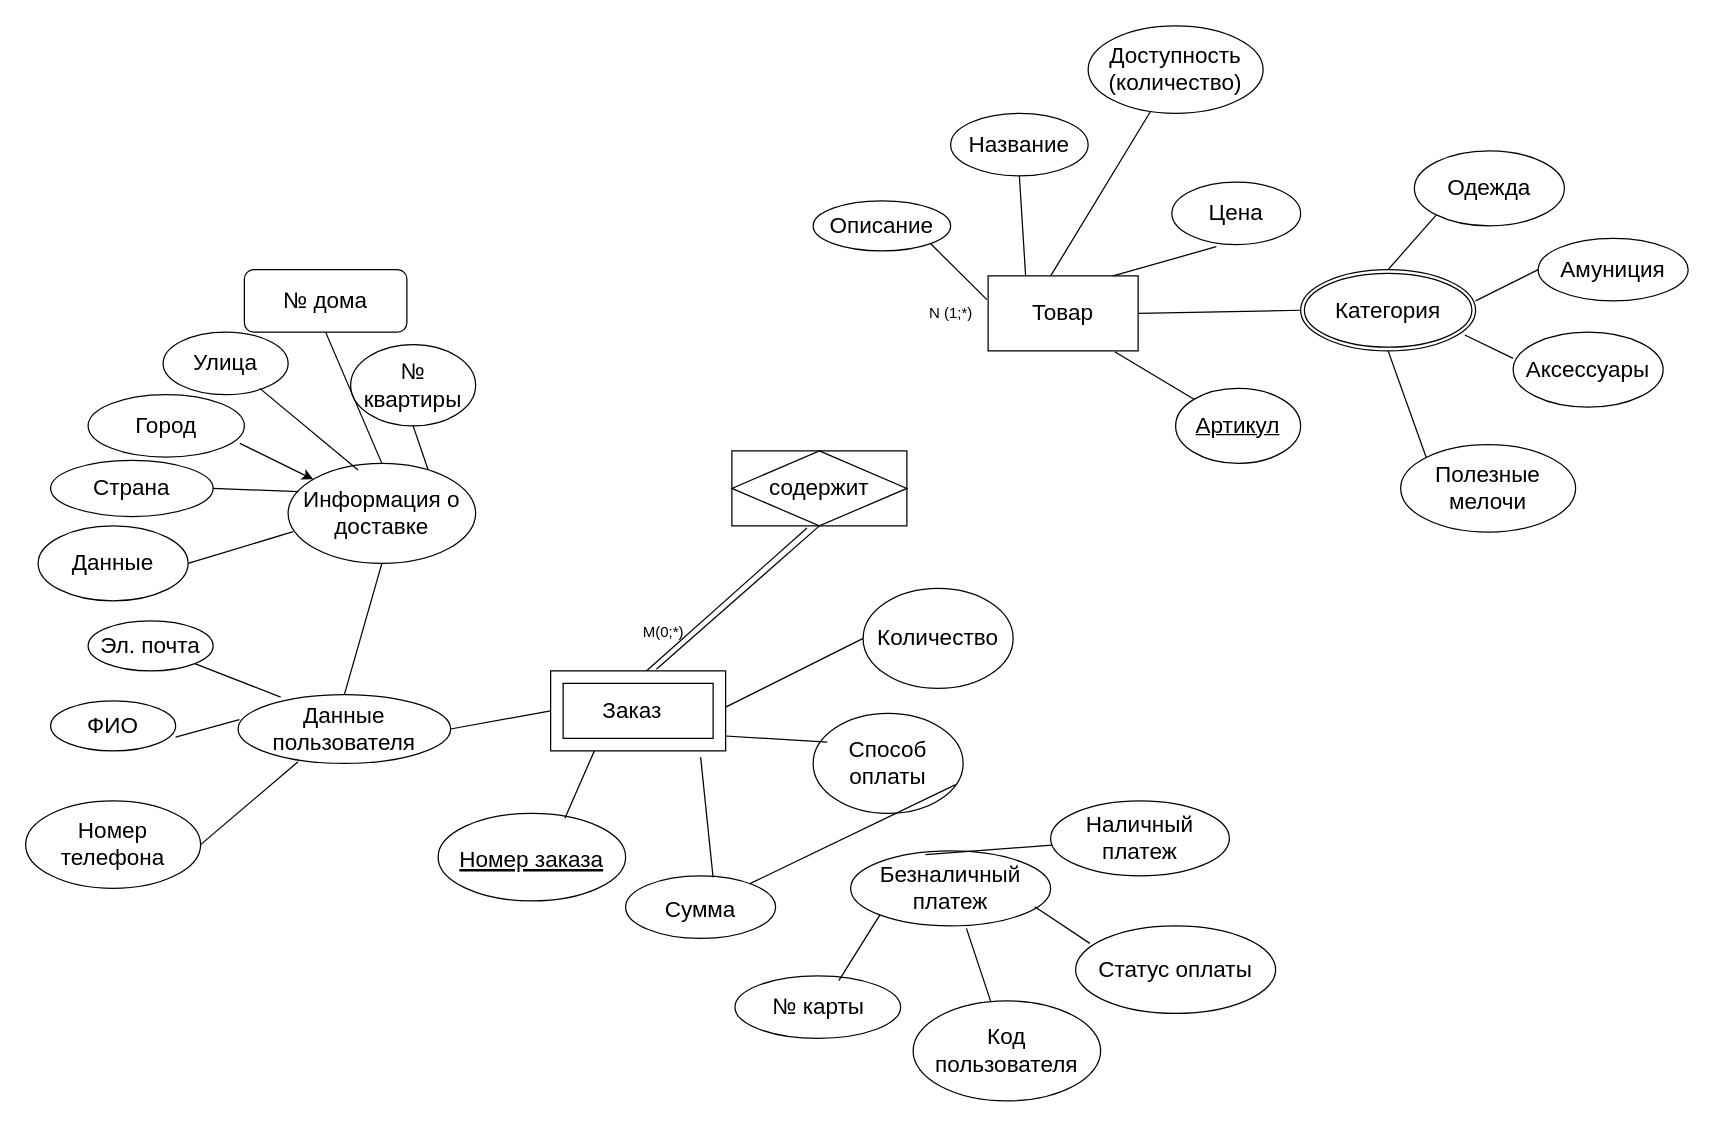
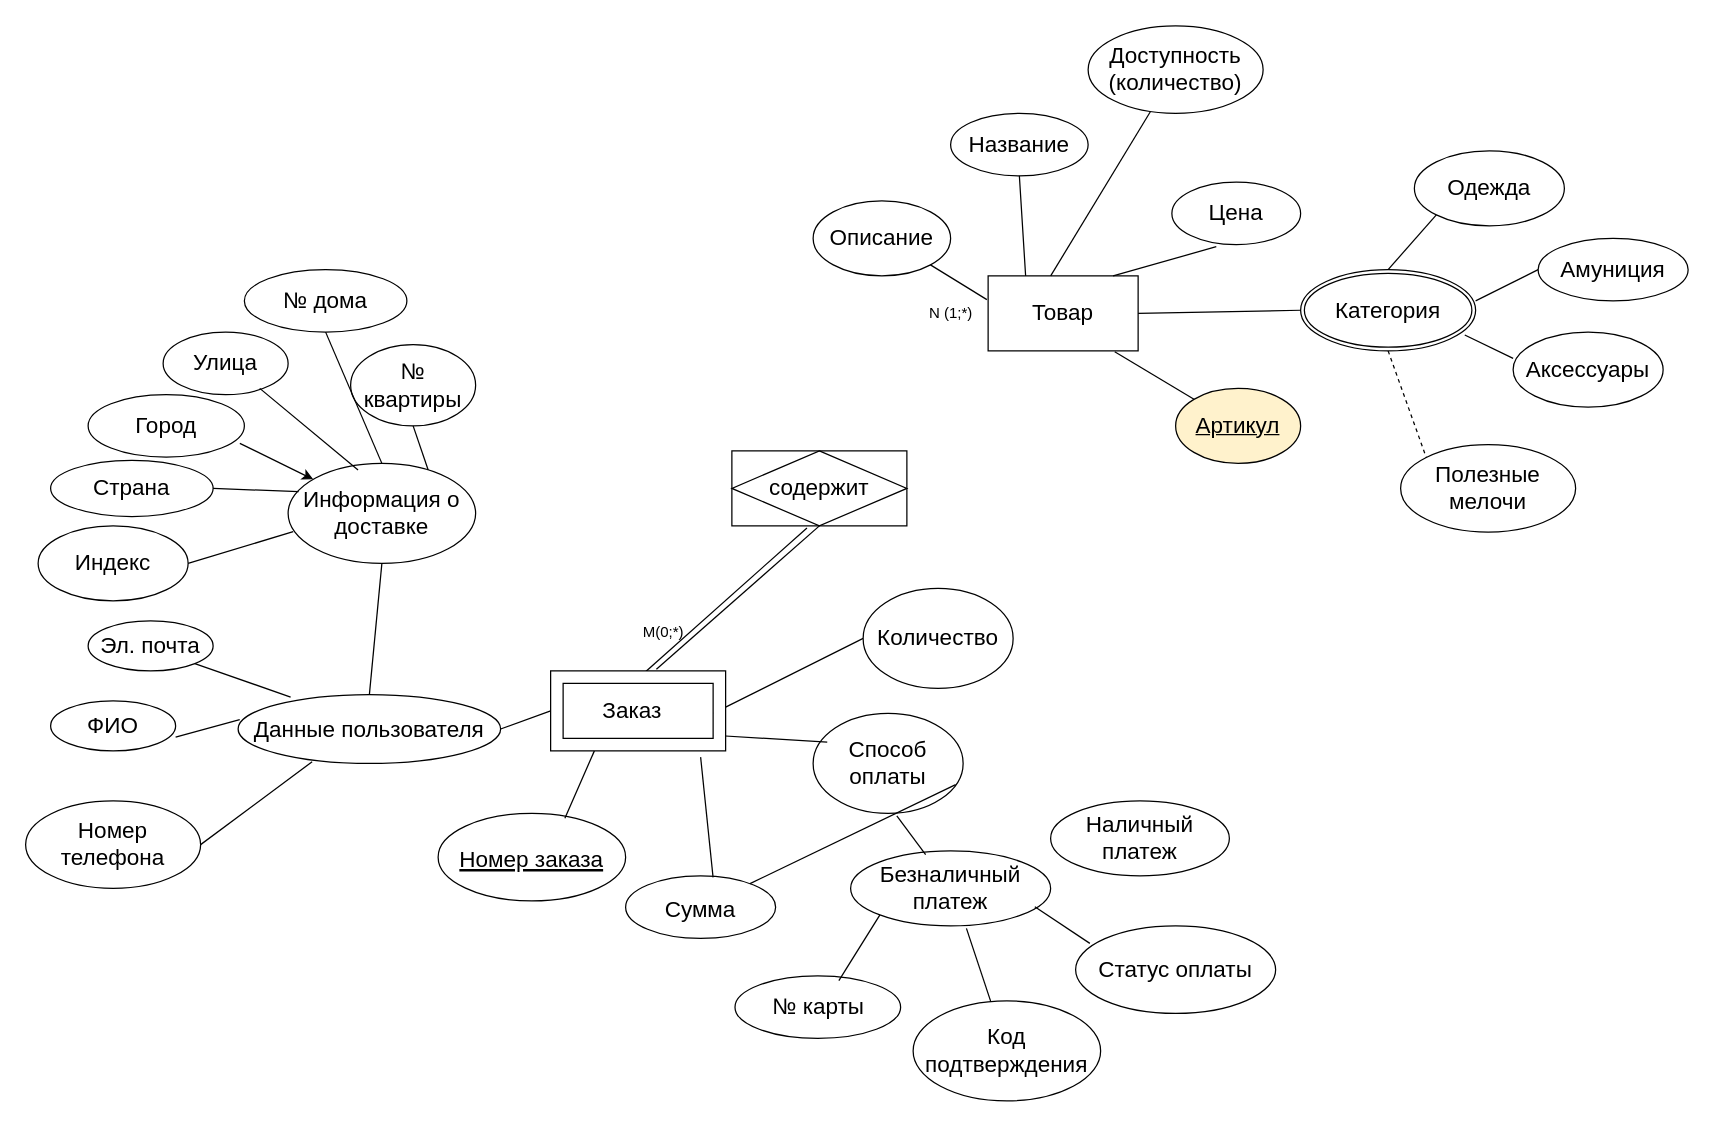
- <mxCell id="25" value="&lt;font style=&quot;font-size: 18px;&quot;&gt;&lt;font style=&quot;vertical-align: inherit;&quot;&gt;&lt;font style=&quot;vertical-align: inherit;&quot;&gt;Описание&lt;/font&gt;&lt;/font&gt;&lt;/font&gt;" style="ellipse;whiteSpace=wrap;html=1;" parent="1" vertex="1"><mxGeometry x="650" y="160" width="110" height="40" as="geometry" /></mxCell>
+ <mxCell id="25" value="&lt;font style=&quot;font-size: 18px;&quot;&gt;&lt;font style=&quot;vertical-align: inherit;&quot;&gt;&lt;font style=&quot;vertical-align: inherit;&quot;&gt;Описание&lt;/font&gt;&lt;/font&gt;&lt;/font&gt;" style="ellipse;whiteSpace=wrap;html=1;" parent="1" vertex="1"><mxGeometry x="650" y="160" width="110" height="60" as="geometry" /></mxCell>
- <mxCell id="52" value="&lt;font style=&quot;vertical-align: inherit;&quot;&gt;&lt;font style=&quot;vertical-align: inherit; font-size: 18px;&quot;&gt;№ дома&lt;/font&gt;&lt;/font&gt;" style="whiteSpace=wrap;html=1;rounded=1;" parent="1" vertex="1"><mxGeometry x="195" y="215" width="130" height="50" as="geometry" /></mxCell>
+ <mxCell id="52" value="&lt;font style=&quot;vertical-align: inherit;&quot;&gt;&lt;font style=&quot;vertical-align: inherit; font-size: 18px;&quot;&gt;№ дома&lt;/font&gt;&lt;/font&gt;" style="ellipse;whiteSpace=wrap;html=1;" parent="1" vertex="1"><mxGeometry x="195" y="215" width="130" height="50" as="geometry" /></mxCell>
- <mxCell id="64" value="" style="endArrow=none;html=1;rounded=0;exitX=0.5;exitY=1;exitDx=0;exitDy=0;entryX=0;entryY=0;entryDx=0;entryDy=0;" parent="1" source="66" target="63" edge="1"><mxGeometry width="50" height="50" relative="1" as="geometry"><mxPoint x="1108.5" y="270" as="sourcePoint" /><mxPoint x="1180" y="220" as="targetPoint" /></mxGeometry></mxCell>
+ <mxCell id="64" value="" style="endArrow=none;html=1;rounded=0;exitX=0.5;exitY=1;exitDx=0;exitDy=0;entryX=0;entryY=0;entryDx=0;entryDy=0;dashed=1;" parent="1" source="66" target="63" edge="1"><mxGeometry width="50" height="50" relative="1" as="geometry"><mxPoint x="1108.5" y="270" as="sourcePoint" /><mxPoint x="1180" y="220" as="targetPoint" /></mxGeometry></mxCell>
- <mxCell id="26" value="&lt;font style=&quot;font-size: 18px;&quot;&gt;&lt;u&gt;&lt;font style=&quot;vertical-align: inherit;&quot;&gt;&lt;font style=&quot;vertical-align: inherit;&quot;&gt;Артикул&lt;/font&gt;&lt;/font&gt;&lt;/u&gt;&lt;/font&gt;" style="ellipse;whiteSpace=wrap;html=1;" parent="1" vertex="1"><mxGeometry x="940" y="310" width="100" height="60" as="geometry" /></mxCell>
+ <mxCell id="26" value="&lt;font style=&quot;font-size: 18px;&quot;&gt;&lt;u&gt;&lt;font style=&quot;vertical-align: inherit;&quot;&gt;&lt;font style=&quot;vertical-align: inherit;&quot;&gt;Артикул&lt;/font&gt;&lt;/font&gt;&lt;/u&gt;&lt;/font&gt;" style="ellipse;whiteSpace=wrap;html=1;fillColor=#fff2cc;" parent="1" vertex="1"><mxGeometry x="940" y="310" width="100" height="60" as="geometry" /></mxCell>
- <mxCell id="10" value="&lt;font style=&quot;&quot;&gt;&lt;font style=&quot;vertical-align: inherit;&quot;&gt;&lt;font style=&quot;vertical-align: inherit;&quot;&gt;&lt;font style=&quot;vertical-align: inherit;&quot;&gt;&lt;font style=&quot;vertical-align: inherit; font-size: 18px;&quot;&gt;Данные&lt;/font&gt;&lt;/font&gt;&lt;/font&gt;&lt;/font&gt;&lt;/font&gt;" style="ellipse;whiteSpace=wrap;html=1;" parent="1" vertex="1"><mxGeometry x="30" y="420" width="120" height="60" as="geometry" /></mxCell>
+ <mxCell id="10" value="&lt;font style=&quot;&quot;&gt;&lt;font style=&quot;vertical-align: inherit;&quot;&gt;&lt;font style=&quot;vertical-align: inherit;&quot;&gt;&lt;font style=&quot;vertical-align: inherit;&quot;&gt;&lt;font style=&quot;vertical-align: inherit; font-size: 18px;&quot;&gt;Индекс&lt;/font&gt;&lt;/font&gt;&lt;/font&gt;&lt;/font&gt;&lt;/font&gt;" style="ellipse;whiteSpace=wrap;html=1;" parent="1" vertex="1"><mxGeometry x="30" y="420" width="120" height="60" as="geometry" /></mxCell>
- <mxCell id="47" value="&lt;font style=&quot;vertical-align: inherit;&quot;&gt;&lt;font style=&quot;vertical-align: inherit;&quot;&gt;&lt;font style=&quot;vertical-align: inherit;&quot;&gt;&lt;font style=&quot;vertical-align: inherit;&quot;&gt;&lt;font style=&quot;vertical-align: inherit;&quot;&gt;&lt;font style=&quot;vertical-align: inherit; font-size: 18px;&quot;&gt;&lt;font style=&quot;vertical-align: inherit;&quot;&gt;&lt;font style=&quot;vertical-align: inherit;&quot;&gt;Данные пользователя&lt;/font&gt;&lt;/font&gt;&lt;/font&gt;&lt;/font&gt;&lt;/font&gt;&lt;/font&gt;&lt;/font&gt;&lt;/font&gt;" style="ellipse;whiteSpace=wrap;html=1;align=center;" parent="1" vertex="1"><mxGeometry x="190" y="555" width="170" height="55" as="geometry" /></mxCell>
+ <mxCell id="47" value="&lt;font style=&quot;vertical-align: inherit;&quot;&gt;&lt;font style=&quot;vertical-align: inherit;&quot;&gt;&lt;font style=&quot;vertical-align: inherit;&quot;&gt;&lt;font style=&quot;vertical-align: inherit;&quot;&gt;&lt;font style=&quot;vertical-align: inherit;&quot;&gt;&lt;font style=&quot;vertical-align: inherit; font-size: 18px;&quot;&gt;&lt;font style=&quot;vertical-align: inherit;&quot;&gt;&lt;font style=&quot;vertical-align: inherit;&quot;&gt;Данные пользователя&lt;/font&gt;&lt;/font&gt;&lt;/font&gt;&lt;/font&gt;&lt;/font&gt;&lt;/font&gt;&lt;/font&gt;&lt;/font&gt;" style="ellipse;whiteSpace=wrap;html=1;align=center;" parent="1" vertex="1"><mxGeometry x="190" y="555" width="210" height="55" as="geometry" /></mxCell>
- <mxCell id="18" value="" style="endArrow=none;html=1;rounded=0;exitX=0.375;exitY=0.05;exitDx=0;exitDy=0;exitPerimeter=0;" parent="1" source="15" target="16" edge="1"><mxGeometry width="50" height="50" relative="1" as="geometry"><mxPoint x="870" y="730" as="sourcePoint" /><mxPoint x="920" y="680" as="targetPoint" /></mxGeometry></mxCell>
+ <mxCell id="18" value="" style="endArrow=none;html=1;rounded=0;entryX=0.558;entryY=1.025;entryDx=0;entryDy=0;entryPerimeter=0;exitX=0.375;exitY=0.05;exitDx=0;exitDy=0;exitPerimeter=0;" parent="1" source="15" target="6" edge="1"><mxGeometry width="50" height="50" relative="1" as="geometry"><mxPoint x="870" y="730" as="sourcePoint" /><mxPoint x="920" y="680" as="targetPoint" /></mxGeometry></mxCell>
- <mxCell id="56" value="&lt;font style=&quot;vertical-align: inherit;&quot;&gt;&lt;font style=&quot;vertical-align: inherit; font-size: 18px;&quot;&gt;&lt;font style=&quot;vertical-align: inherit;&quot;&gt;&lt;font style=&quot;vertical-align: inherit;&quot;&gt;&lt;font style=&quot;vertical-align: inherit;&quot;&gt;&lt;font style=&quot;vertical-align: inherit;&quot;&gt;Код пользователя&lt;/font&gt;&lt;/font&gt;&lt;/font&gt;&lt;/font&gt;&lt;/font&gt;&lt;/font&gt;" style="ellipse;whiteSpace=wrap;html=1;" parent="1" vertex="1"><mxGeometry x="730" y="800" width="150" height="80" as="geometry" /></mxCell>
+ <mxCell id="56" value="&lt;font style=&quot;vertical-align: inherit;&quot;&gt;&lt;font style=&quot;vertical-align: inherit; font-size: 18px;&quot;&gt;&lt;font style=&quot;vertical-align: inherit;&quot;&gt;&lt;font style=&quot;vertical-align: inherit;&quot;&gt;&lt;font style=&quot;vertical-align: inherit;&quot;&gt;&lt;font style=&quot;vertical-align: inherit;&quot;&gt;Код подтверждения&lt;/font&gt;&lt;/font&gt;&lt;/font&gt;&lt;/font&gt;&lt;/font&gt;&lt;/font&gt;" style="ellipse;whiteSpace=wrap;html=1;" parent="1" vertex="1"><mxGeometry x="730" y="800" width="150" height="80" as="geometry" /></mxCell>
